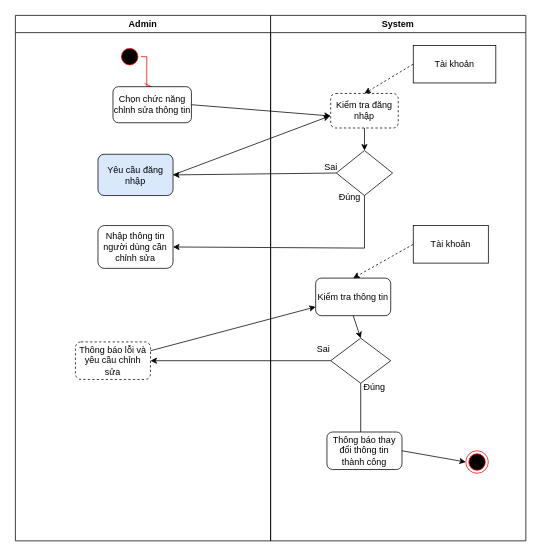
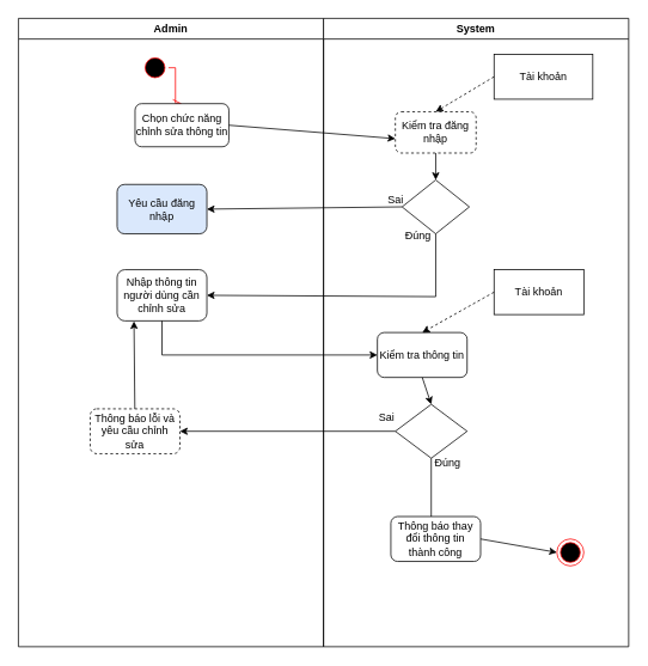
- <mxCell id="31" value="" style="endArrow=classic;html=1;rounded=0;entryX=-0.011;entryY=0.652;entryDx=0;entryDy=0;entryPerimeter=0;exitX=1;exitY=0.5;exitDx=0;exitDy=0;" parent="1" source="7" target="12" edge="1"><mxGeometry width="50" height="50" relative="1" as="geometry"><mxPoint x="270" y="230" as="sourcePoint" /><mxPoint x="320" y="180" as="targetPoint" /></mxGeometry></mxCell>
+ <mxCell id="33" value="" style="endArrow=classic;html=1;rounded=0;exitX=0.5;exitY=1;exitDx=0;exitDy=0;entryX=0;entryY=0.5;entryDx=0;entryDy=0;" edge="1" parent="1" source="8" target="18"><mxGeometry width="50" height="50" relative="1" as="geometry"><mxPoint x="120" y="450" as="sourcePoint" /><mxPoint x="180" y="410" as="targetPoint" /><Array as="points"><mxPoint x="180" y="395" /></Array></mxGeometry></mxCell>
- <mxCell id="10" value="" style="endArrow=classic;html=1;rounded=0;" edge="1" parent="2" source="9" target="18"><mxGeometry width="50" height="50" relative="1" as="geometry"><mxPoint x="40" y="440" as="sourcePoint" /><mxPoint x="90" y="390" as="targetPoint" /></mxGeometry></mxCell>
+ <mxCell id="10" value="" style="endArrow=classic;html=1;rounded=0;entryX=0.188;entryY=1.007;entryDx=0;entryDy=0;entryPerimeter=0;" edge="1" parent="2" source="9" target="8"><mxGeometry width="50" height="50" relative="1" as="geometry"><mxPoint x="40" y="440" as="sourcePoint" /><mxPoint x="90" y="390" as="targetPoint" /></mxGeometry></mxCell>
